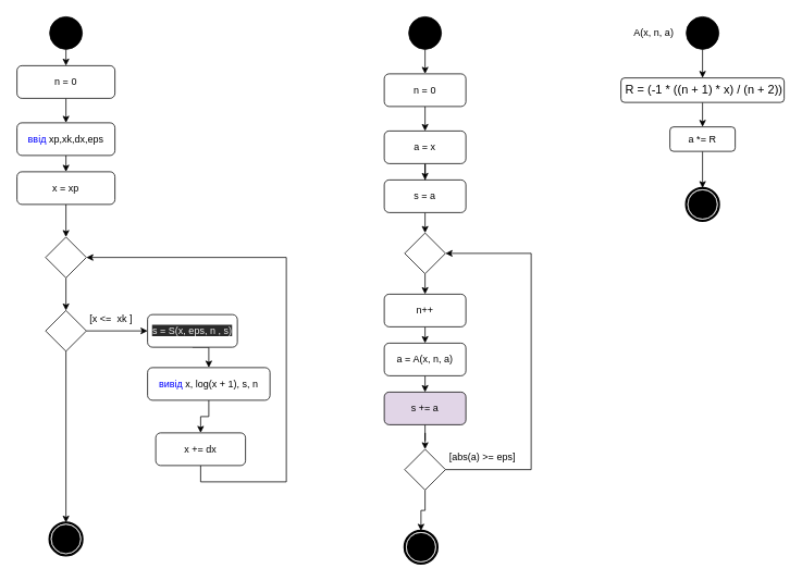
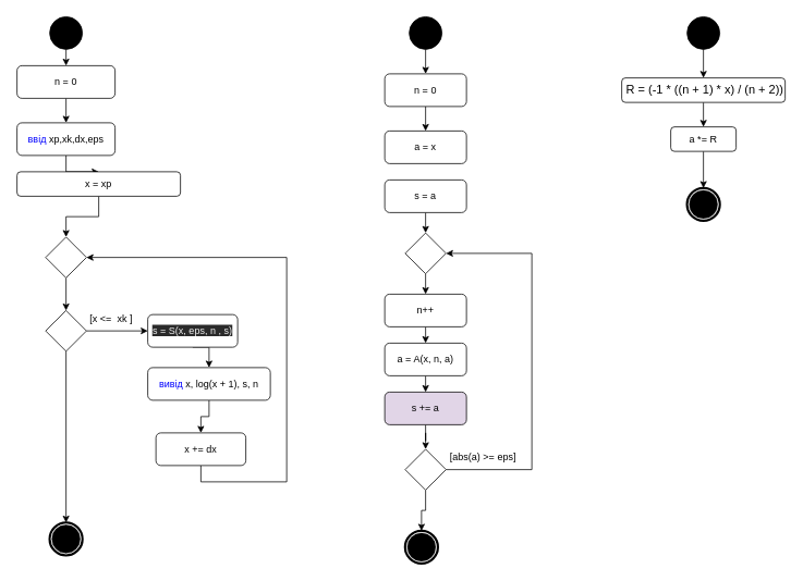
- <mxCell id="46" value="&lt;span&gt;A(x, n, a)&lt;/span&gt;" style="text;html=1;align=center;verticalAlign=middle;resizable=0;points=[];autosize=1;strokeColor=none;fillColor=none;" vertex="1" parent="1"><mxGeometry x="770" y="30" width="60" height="20" as="geometry" /></mxCell>
- <mxCell id="27" style="edgeStyle=orthogonalEdgeStyle;rounded=0;orthogonalLoop=1;jettySize=auto;html=1;" edge="1" parent="1" source="28" target="30"><mxGeometry relative="1" as="geometry" /></mxCell>
- <mxCell id="10" value="x = xp" style="rounded=1;whiteSpace=wrap;html=1;" vertex="1" parent="1"><mxGeometry x="20" y="210" width="120" height="40" as="geometry" /></mxCell>
+ <mxCell id="10" value="x = xp" style="rounded=1;whiteSpace=wrap;html=1;" vertex="1" parent="1"><mxGeometry x="20" y="210" width="200" height="30" as="geometry" /></mxCell>
